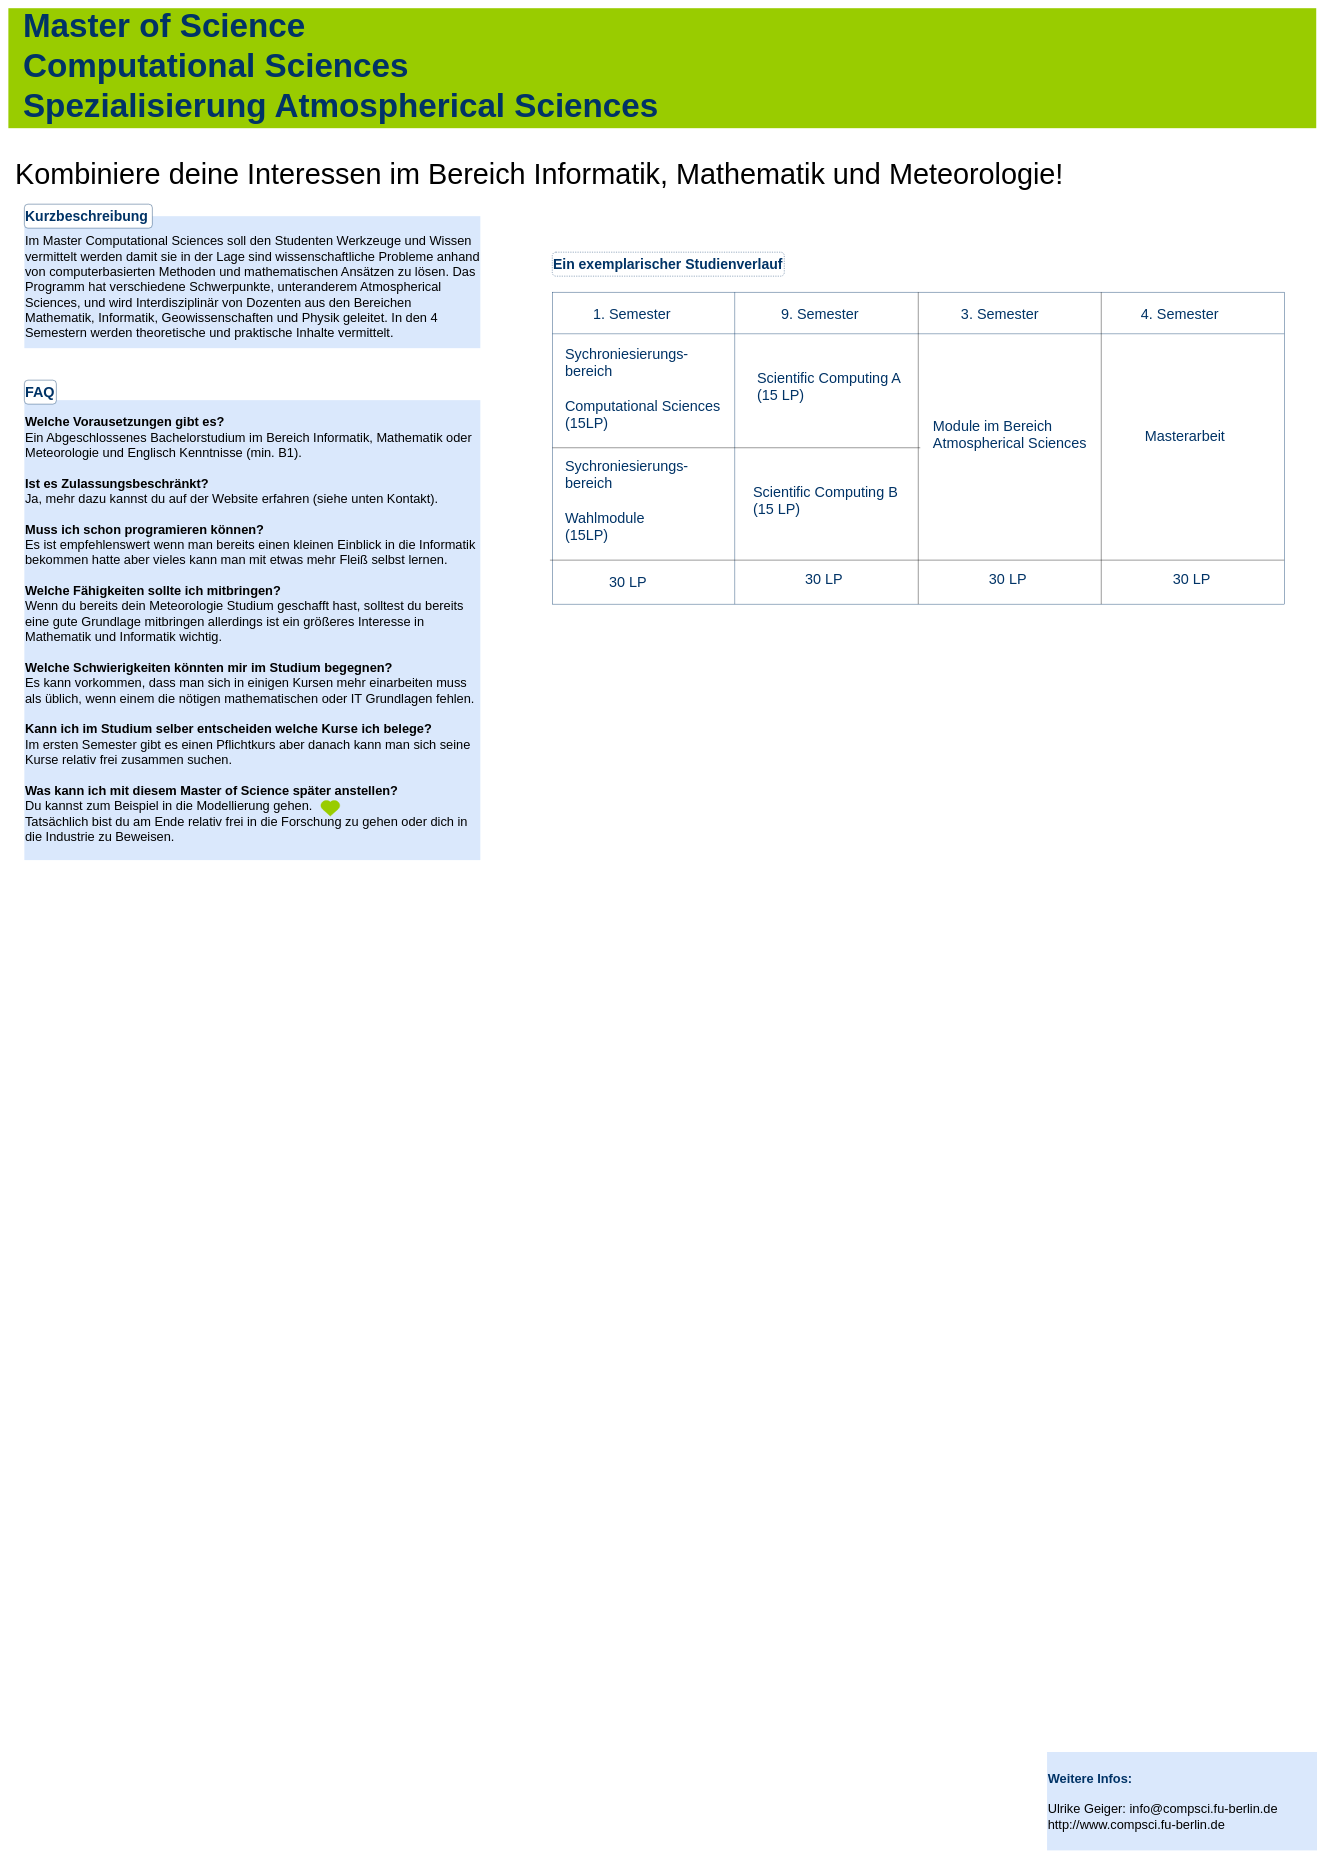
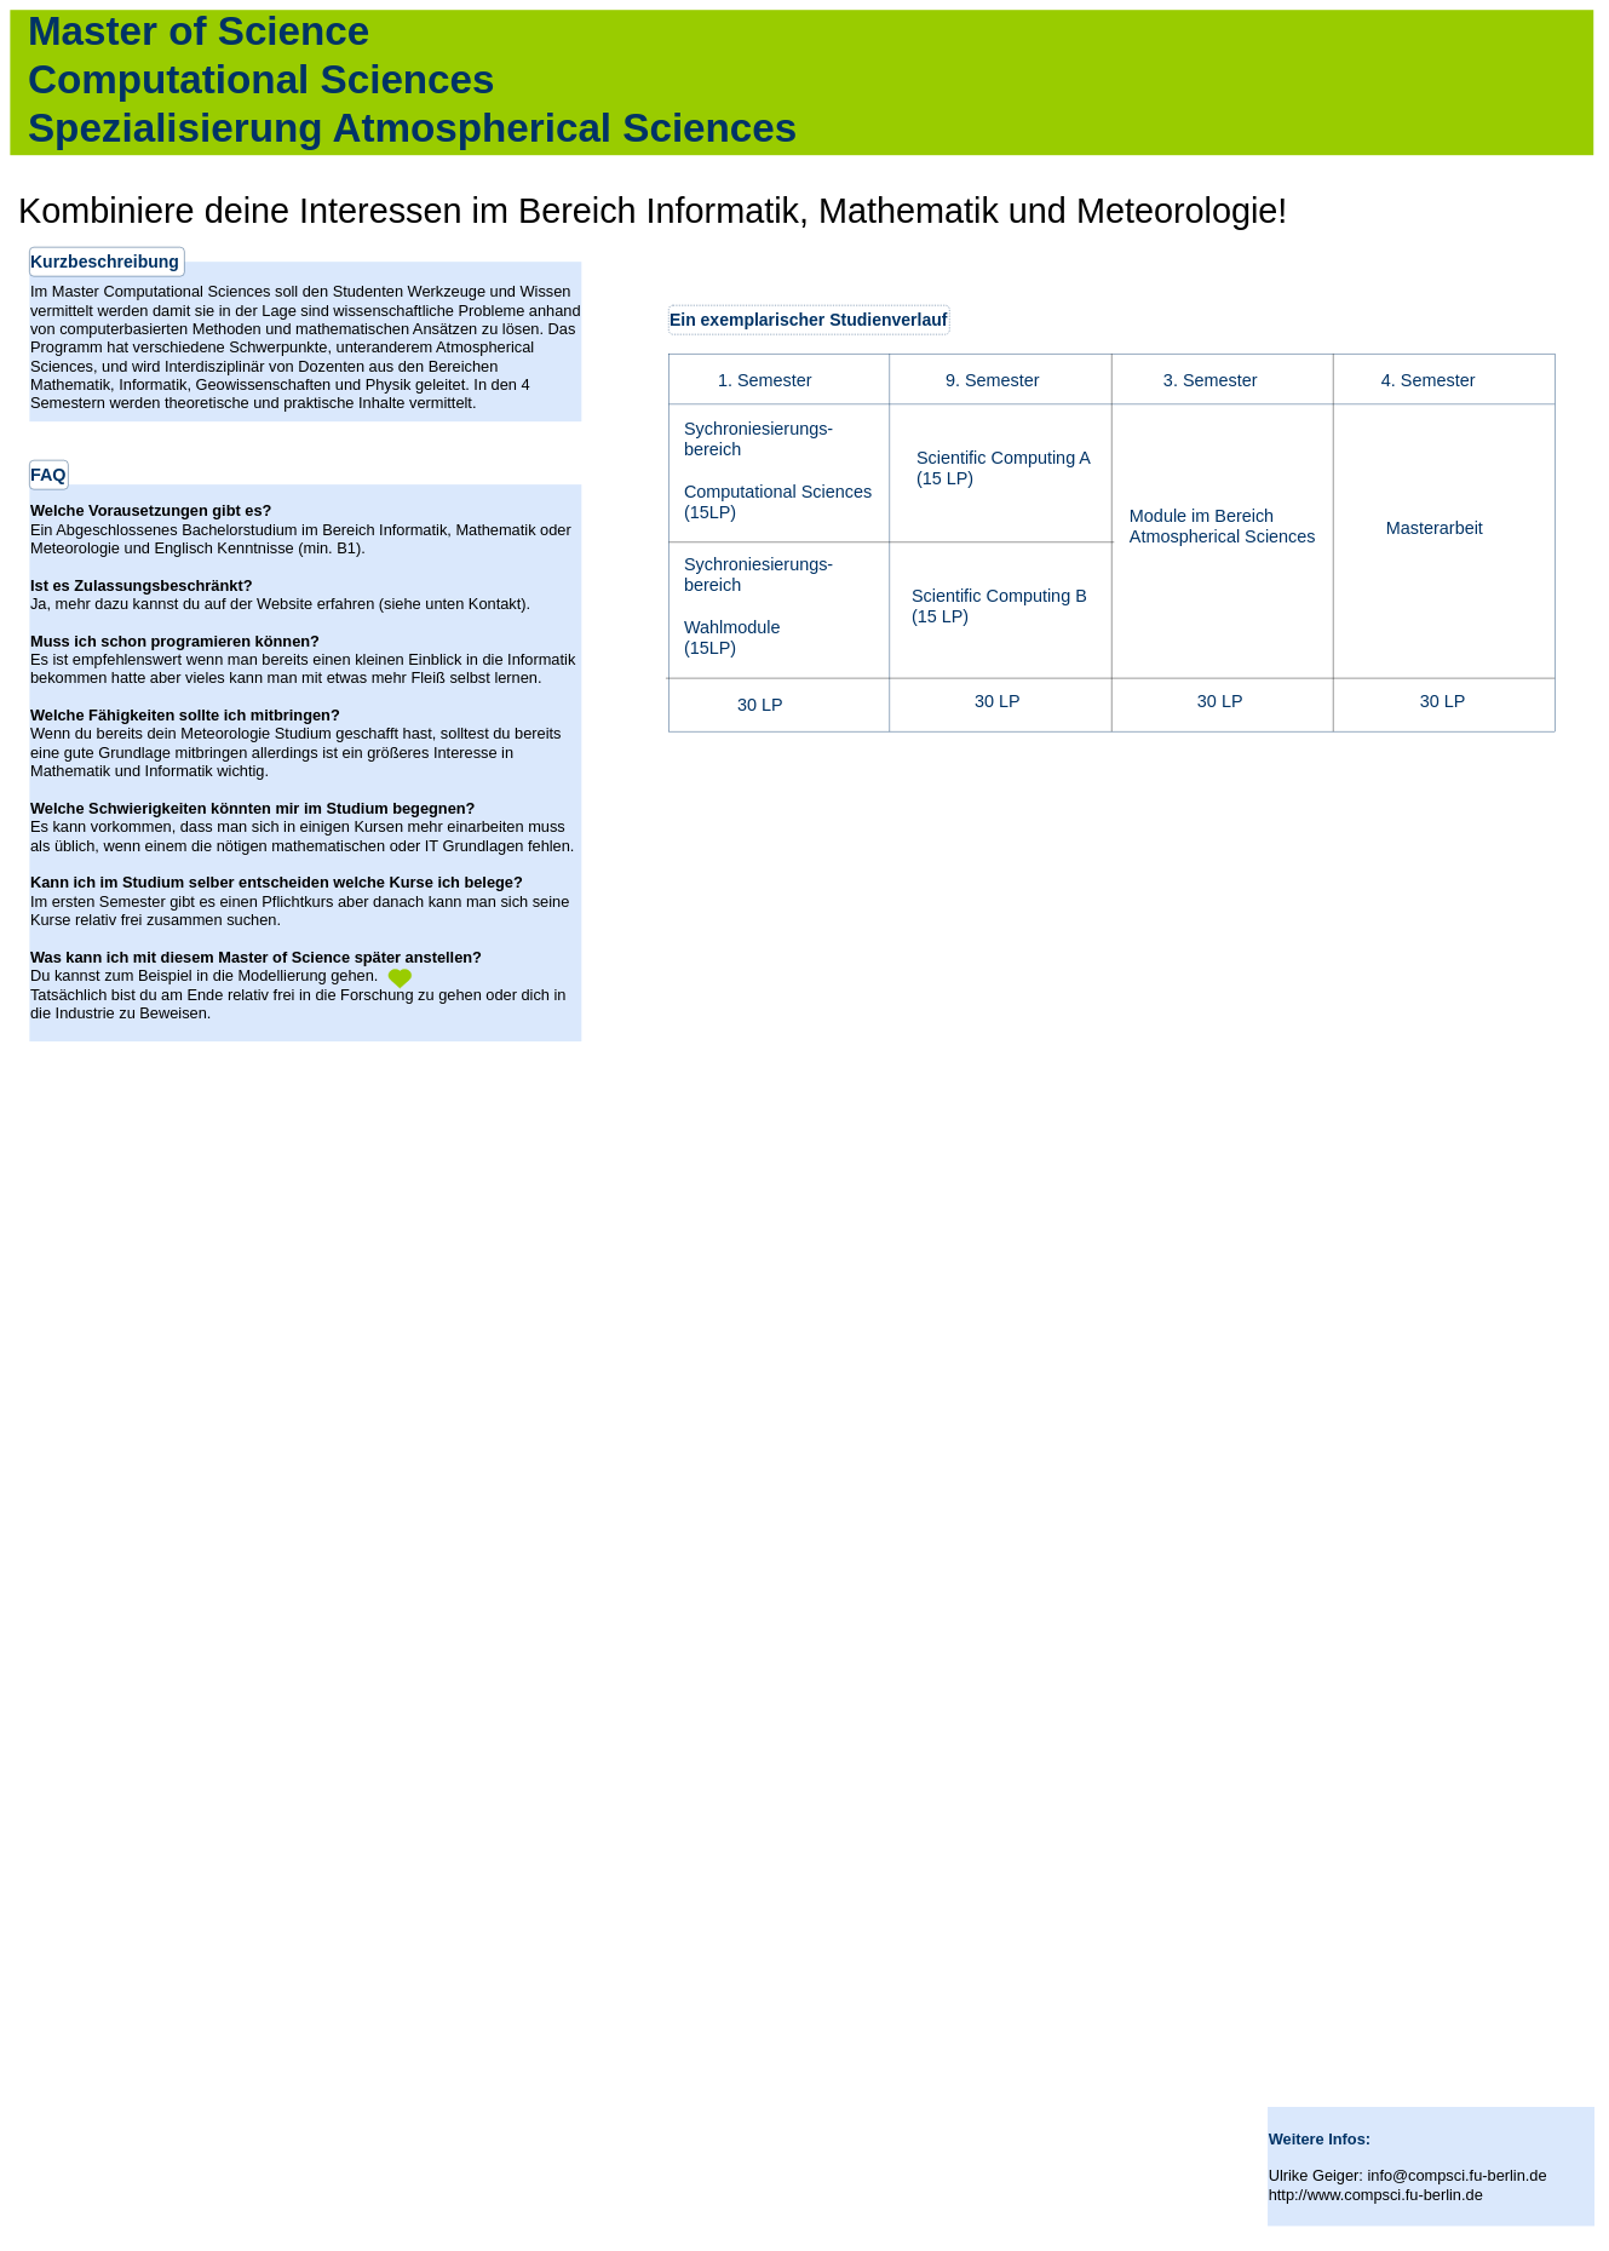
- <mxCell id="6" value="&lt;div&gt;&lt;b&gt;&lt;font color=&quot;#003366&quot;&gt;Weitere Infos:&lt;/font&gt;&lt;/b&gt;&lt;/div&gt;&lt;div&gt;&lt;br&gt;&lt;/div&gt;&lt;div&gt;Ulrike Geiger: info@compsci.fu-berlin.de&lt;/div&gt;http://www.compsci.fu-berlin.de" style="rounded=0;whiteSpace=wrap;html=1;strokeColor=none;fillColor=#dae8fc;fontSize=32;align=left;" vertex="1" parent="1"><mxGeometry x="2617" y="4380" width="675" height="246" as="geometry" /></mxCell>
+ <mxCell id="6" value="&lt;div&gt;&lt;b&gt;&lt;font color=&quot;#003366&quot;&gt;Weitere Infos:&lt;/font&gt;&lt;/b&gt;&lt;/div&gt;&lt;div&gt;&lt;br&gt;&lt;/div&gt;&lt;div&gt;Ulrike Geiger: info@compsci.fu-berlin.de&lt;/div&gt;http://www.compsci.fu-berlin.de" style="rounded=0;whiteSpace=wrap;html=1;strokeColor=none;fillColor=#dae8fc;fontSize=32;align=left;" vertex="1" parent="1"><mxGeometry x="2617" y="4350" width="675" height="246" as="geometry" /></mxCell>
